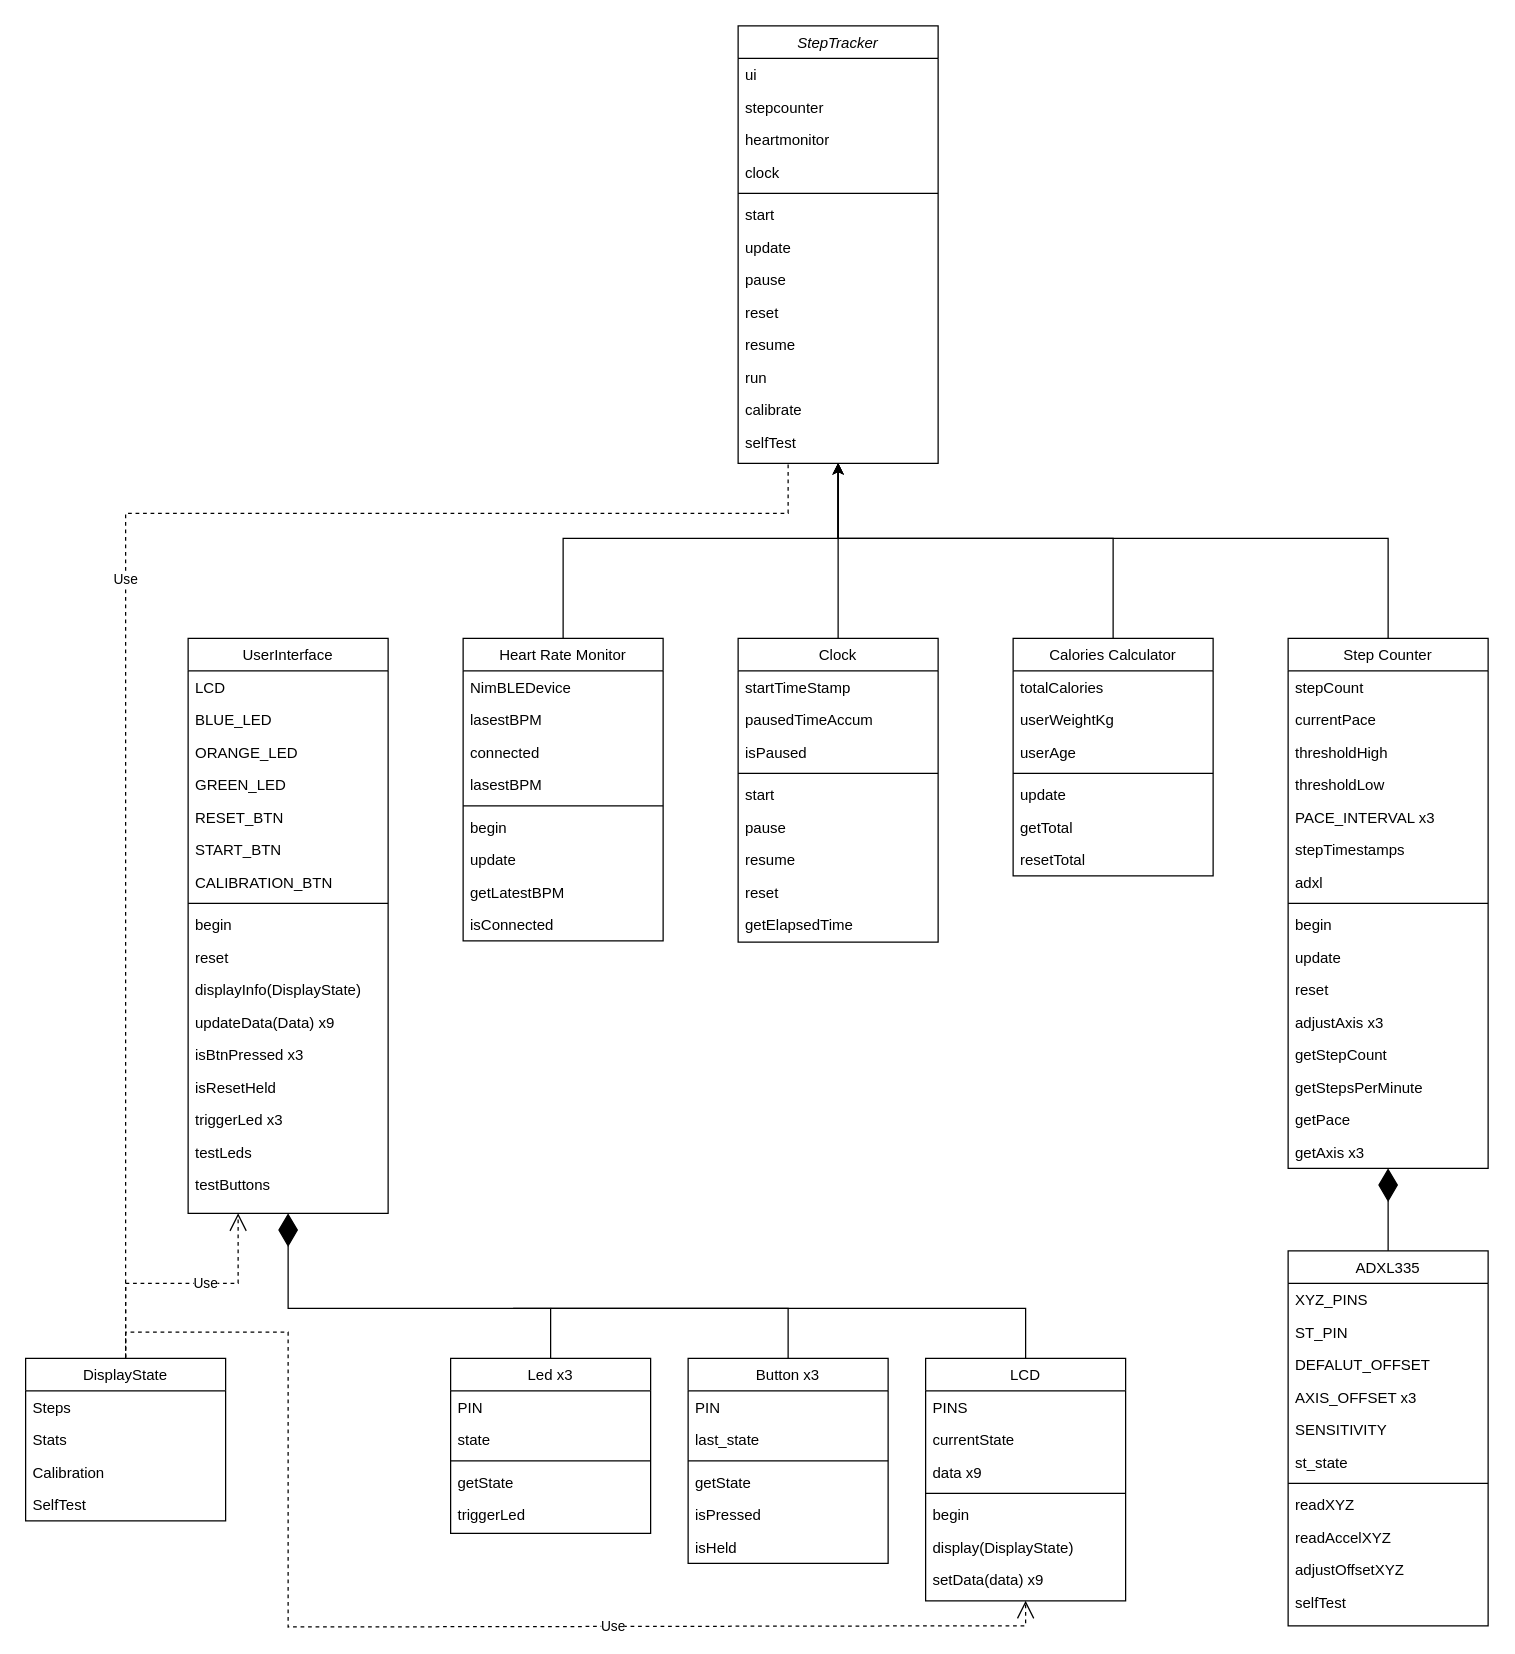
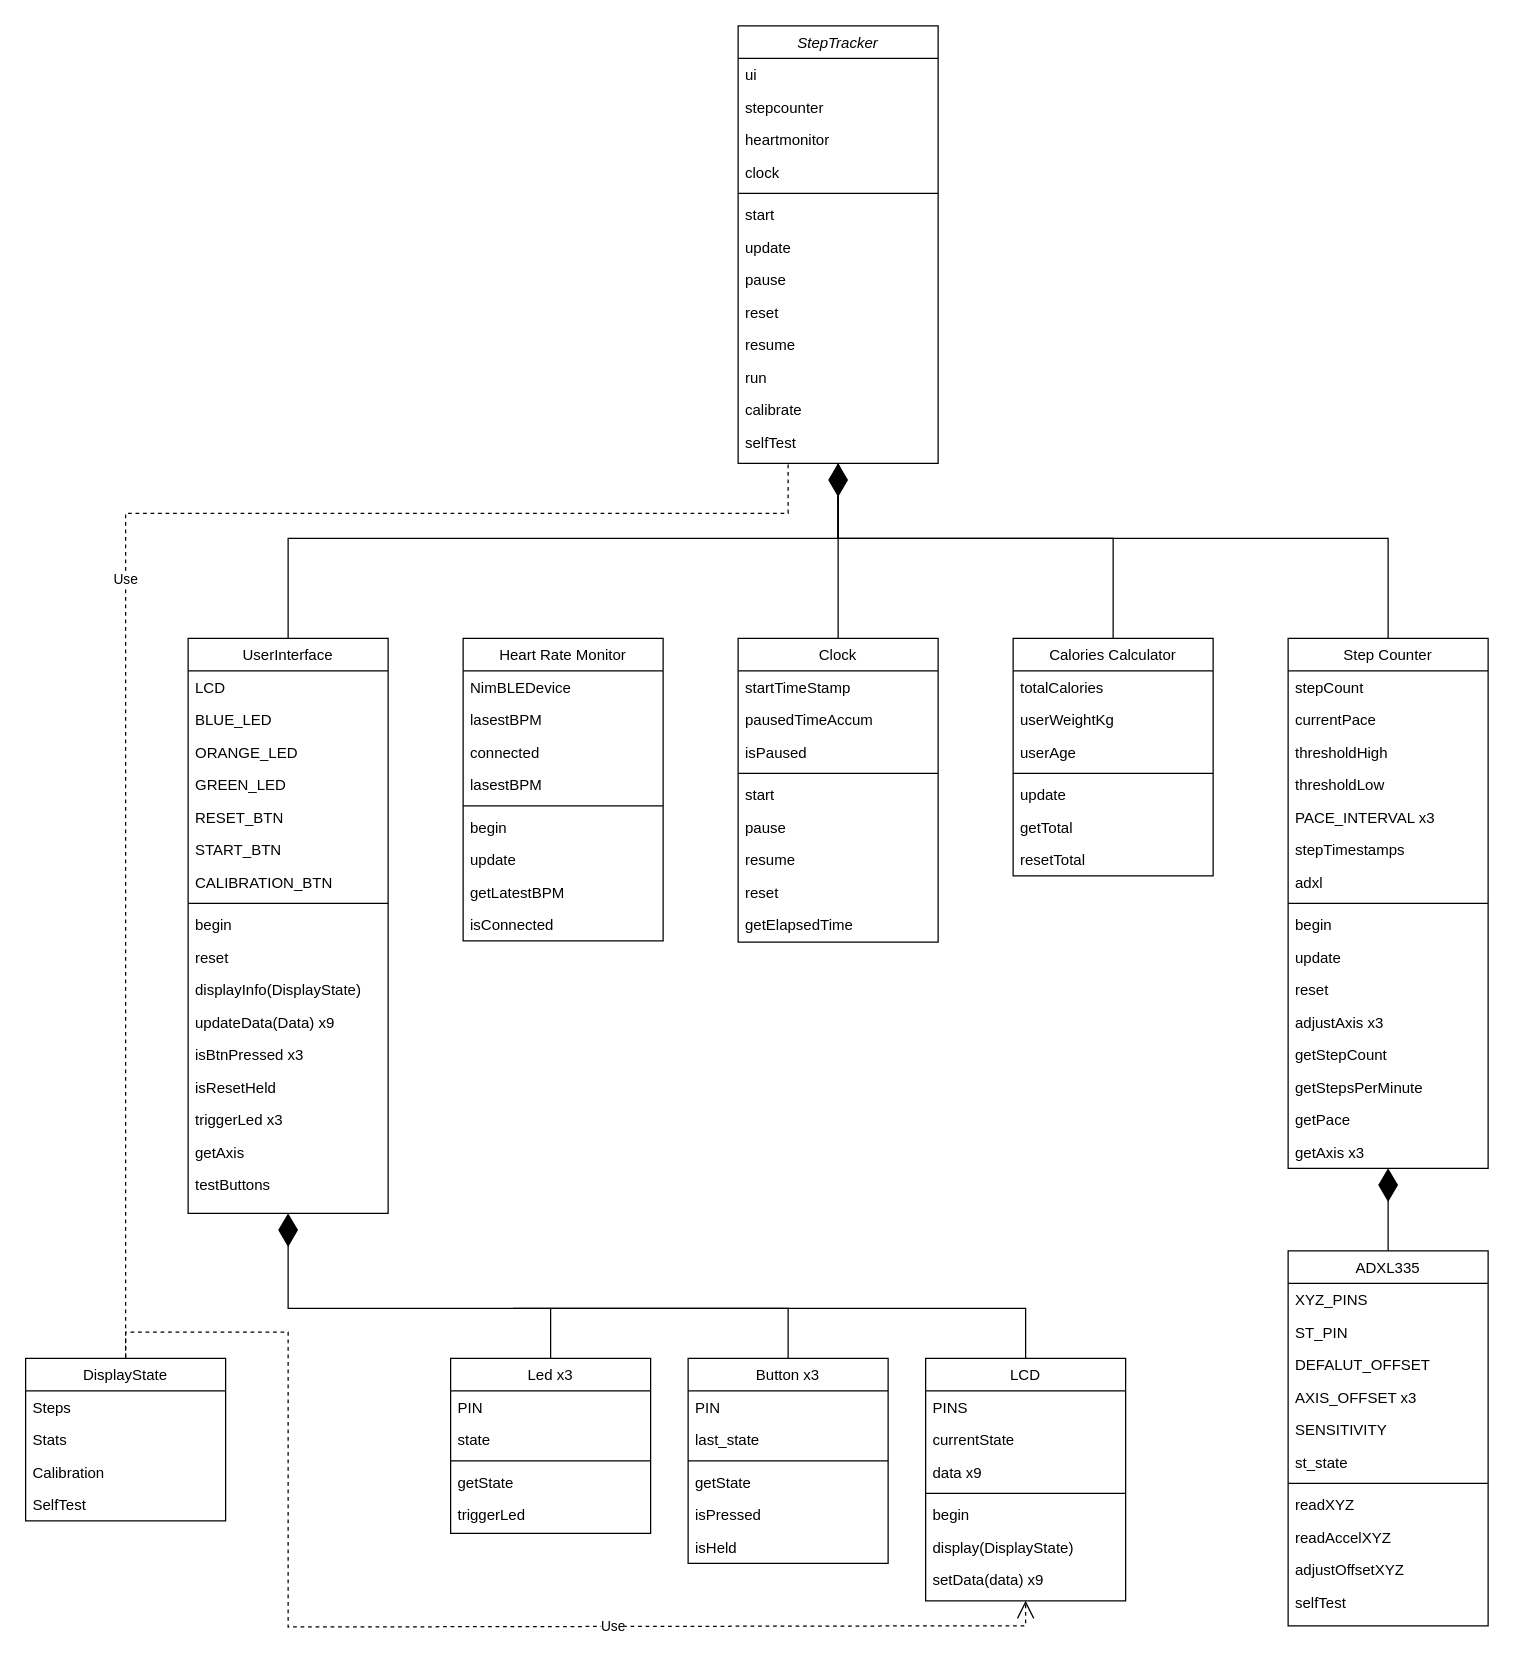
+ <mxCell id="125" value="" style="endArrow=diamondThin;endFill=1;endSize=24;html=1;rounded=0;exitX=0.5;exitY=0;exitDx=0;exitDy=0;entryX=0.5;entryY=1;entryDx=0;entryDy=0;" edge="1" parent="1" source="16" target="2"><mxGeometry width="160" relative="1" as="geometry"><mxPoint x="360" y="450" as="sourcePoint" /><mxPoint x="580" y="400" as="targetPoint" /><Array as="points"><mxPoint x="230" y="430" /><mxPoint x="670" y="430" /></Array></mxGeometry></mxCell>
- <mxCell id="70" style="edgeStyle=orthogonalEdgeStyle;rounded=0;orthogonalLoop=1;jettySize=auto;html=1;entryX=0.5;entryY=1;entryDx=0;entryDy=0;" edge="1" parent="1" source="71" target="2"><mxGeometry relative="1" as="geometry"><Array as="points"><mxPoint x="450" y="430" /><mxPoint x="670" y="430" /></Array></mxGeometry></mxCell>
- <mxCell id="32" value="testLeds" style="text;align=left;verticalAlign=top;spacingLeft=4;spacingRight=4;overflow=hidden;rotatable=0;points=[[0,0.5],[1,0.5]];portConstraint=eastwest;" vertex="1" parent="16"><mxGeometry y="398" width="160" height="26" as="geometry" /></mxCell>
+ <mxCell id="32" value="getAxis" style="text;align=left;verticalAlign=top;spacingLeft=4;spacingRight=4;overflow=hidden;rotatable=0;points=[[0,0.5],[1,0.5]];portConstraint=eastwest;" vertex="1" parent="16"><mxGeometry y="398" width="160" height="26" as="geometry" /></mxCell>
- <mxCell id="126" value="Use" style="endArrow=open;endSize=12;dashed=1;html=1;rounded=0;exitX=0.5;exitY=0;exitDx=0;exitDy=0;entryX=0.25;entryY=1;entryDx=0;entryDy=0;" edge="1" parent="1" source="119" target="16"><mxGeometry x="0.2" width="160" relative="1" as="geometry"><mxPoint x="-10" y="1006" as="sourcePoint" /><mxPoint x="190" y="980" as="targetPoint" /><Array as="points"><mxPoint x="100" y="1026" /><mxPoint x="190" y="1026" /></Array><mxPoint as="offset" /></mxGeometry></mxCell>
